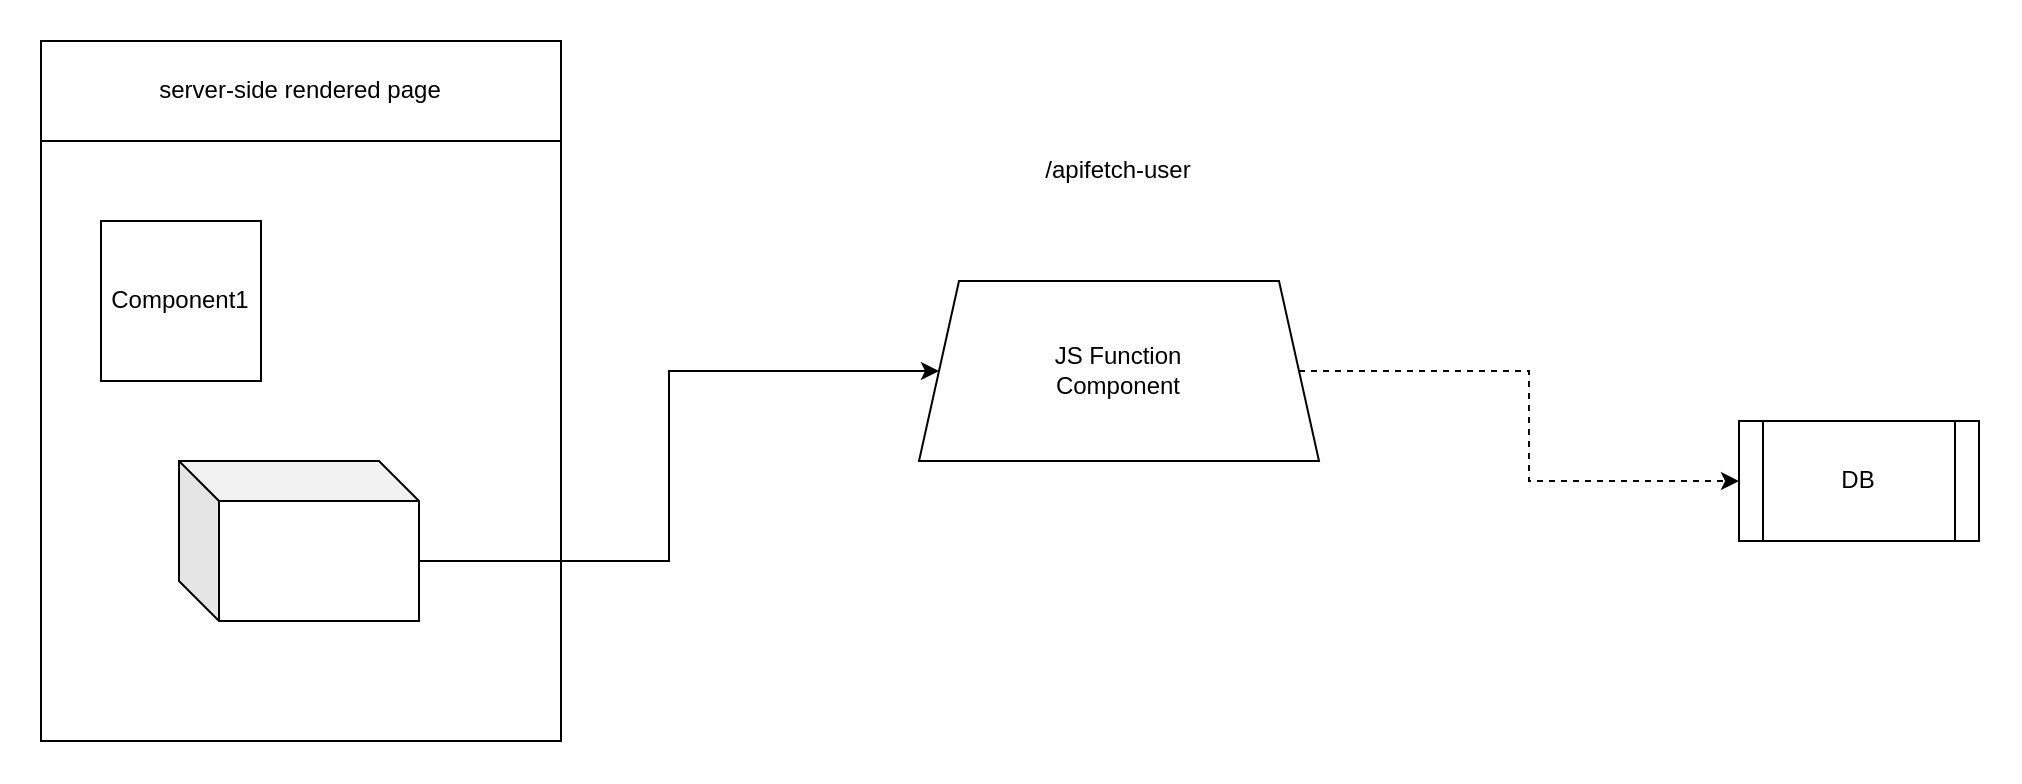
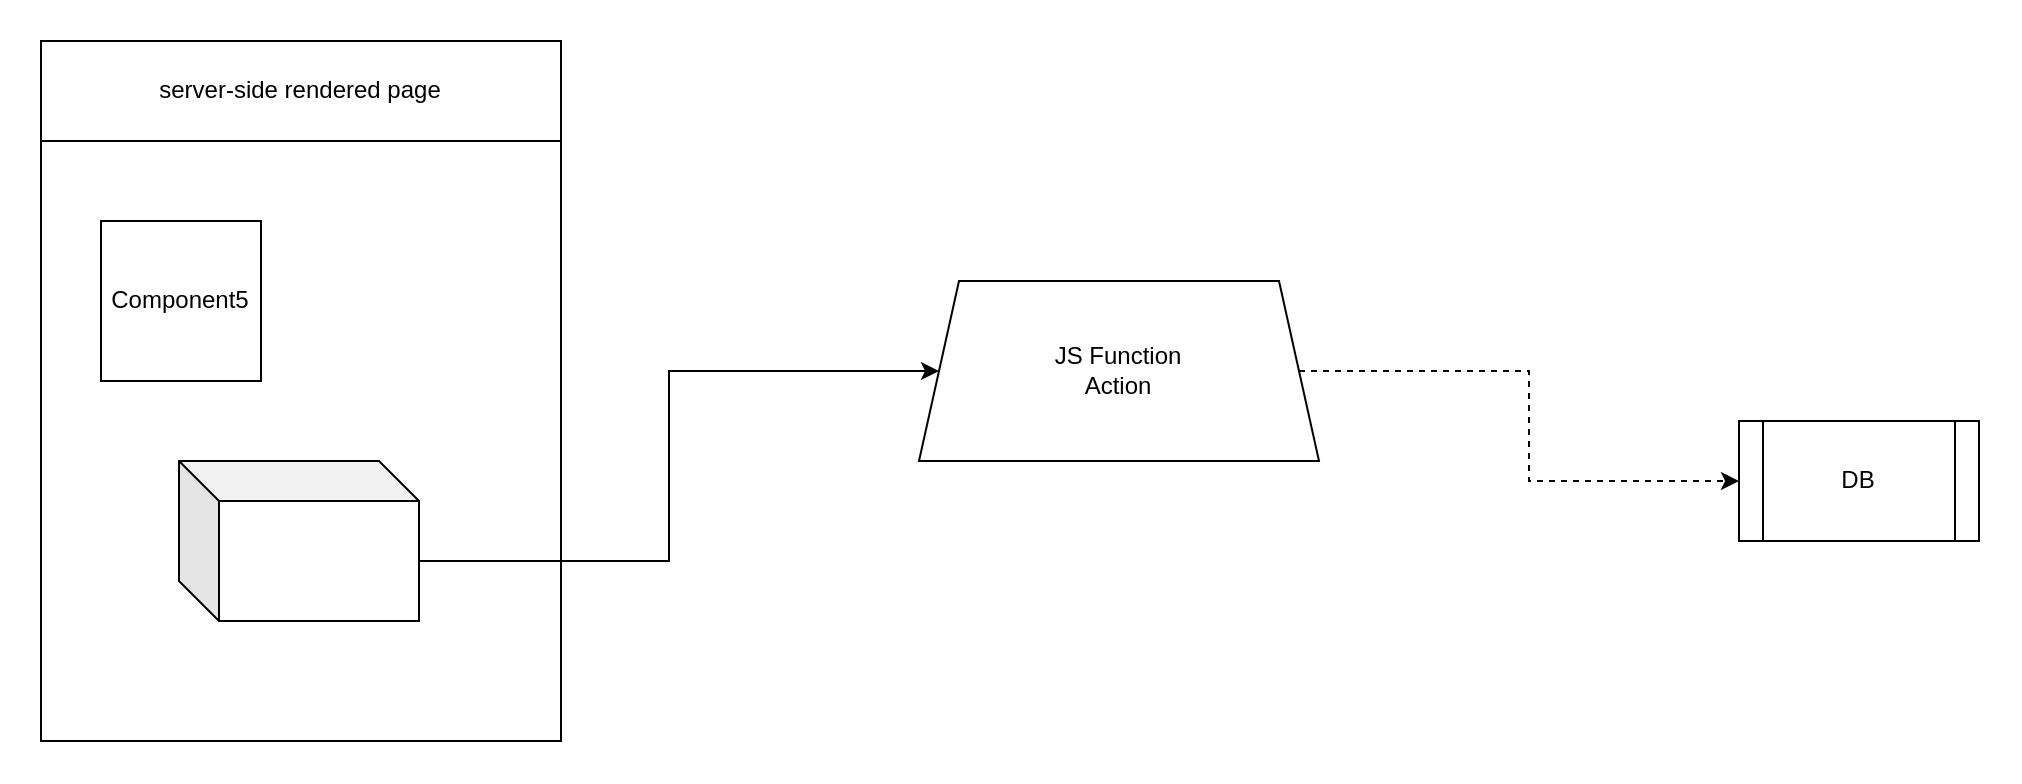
- <mxCell id="6" value="/apifetch-user" style="text;html=1;strokeColor=none;fillColor=none;align=center;verticalAlign=middle;whiteSpace=wrap;rounded=0;" vertex="1" parent="1"><mxGeometry x="509" y="70" width="100" height="30" as="geometry" /></mxCell>
- <mxCell id="4" value="Component1" style="whiteSpace=wrap;html=1;aspect=fixed;" vertex="1" parent="1"><mxGeometry x="50" y="110" width="80" height="80" as="geometry" /></mxCell>
+ <mxCell id="4" value="Component5" style="whiteSpace=wrap;html=1;aspect=fixed;" vertex="1" parent="1"><mxGeometry x="50" y="110" width="80" height="80" as="geometry" /></mxCell>
- <mxCell id="10" value="JS Function&lt;br&gt;Component" style="shape=trapezoid;perimeter=trapezoidPerimeter;whiteSpace=wrap;html=1;fixedSize=1;" vertex="1" parent="1"><mxGeometry x="459" y="140" width="200" height="90" as="geometry" /></mxCell>
+ <mxCell id="10" value="JS Function&lt;br&gt;Action" style="shape=trapezoid;perimeter=trapezoidPerimeter;whiteSpace=wrap;html=1;fixedSize=1;" vertex="1" parent="1"><mxGeometry x="459" y="140" width="200" height="90" as="geometry" /></mxCell>
